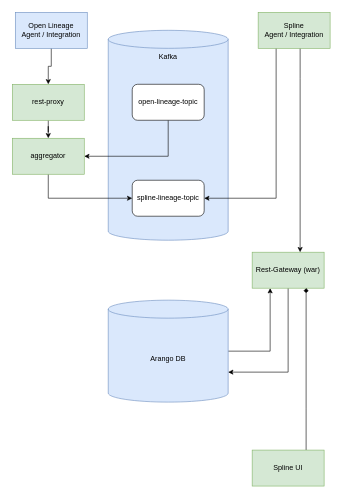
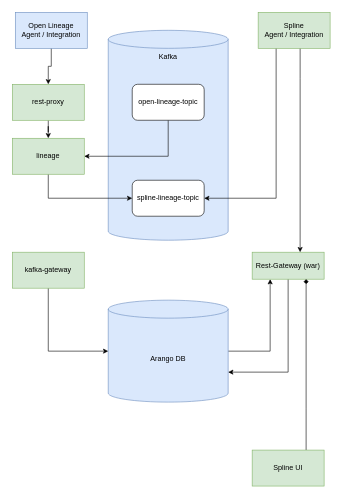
- <mxCell id="11" value="aggregator" style="rounded=0;whiteSpace=wrap;html=1;fillColor=#d5e8d4;strokeColor=#82b366;" parent="1" vertex="1"><mxGeometry x="20" y="230" width="120" height="60" as="geometry" /></mxCell>
+ <mxCell id="11" value="lineage" style="rounded=0;whiteSpace=wrap;html=1;fillColor=#d5e8d4;strokeColor=#82b366;" parent="1" vertex="1"><mxGeometry x="20" y="230" width="120" height="60" as="geometry" /></mxCell>
+ <mxCell id="13" value="kafka-gateway" style="rounded=0;whiteSpace=wrap;html=1;fillColor=#d5e8d4;strokeColor=#82b366;" parent="1" vertex="1"><mxGeometry x="20" y="420" width="120" height="60" as="geometry" /></mxCell>
- <mxCell id="17" value="Rest-Gateway (war)" style="rounded=0;whiteSpace=wrap;html=1;fillColor=#d5e8d4;strokeColor=#82b366;" parent="1" vertex="1"><mxGeometry x="420" y="420" width="120" height="60" as="geometry" /></mxCell>
+ <mxCell id="17" value="Rest-Gateway (war)" style="rounded=0;whiteSpace=wrap;html=1;fillColor=#d5e8d4;strokeColor=#82b366;" parent="1" vertex="1"><mxGeometry x="420" y="420" width="120" height="45" as="geometry" /></mxCell>
+ <mxCell id="12" style="edgeStyle=orthogonalEdgeStyle;rounded=0;orthogonalLoop=1;jettySize=auto;html=1;entryX=0;entryY=0.5;entryDx=0;entryDy=0;entryPerimeter=0;" parent="1" source="13" target="15" edge="1"><mxGeometry relative="1" as="geometry"><Array as="points"><mxPoint x="80" y="585" /></Array></mxGeometry></mxCell>
